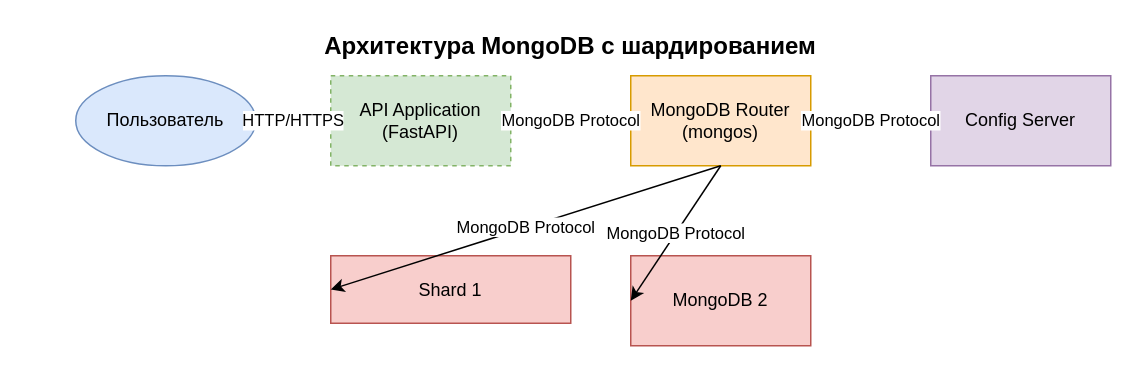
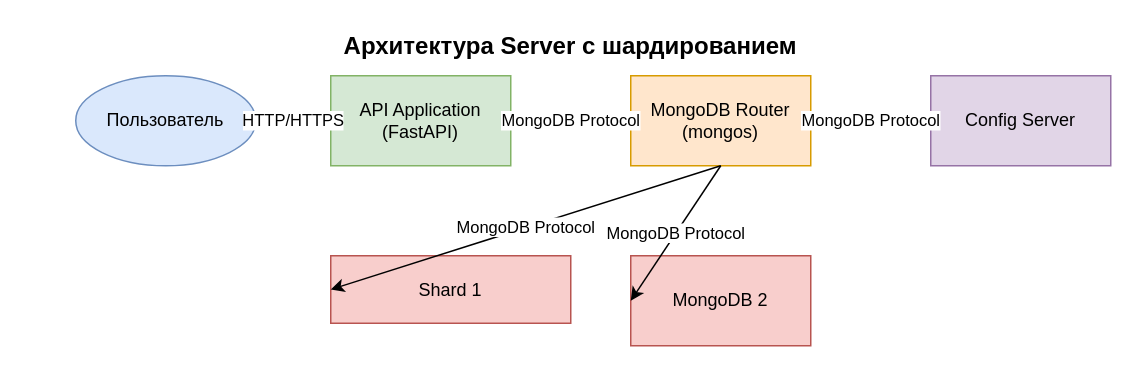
- <mxCell id="13" value="Архитектура MongoDB с шардированием" style="text;html=1;strokeColor=none;fillColor=none;align=center;verticalAlign=middle;whiteSpace=wrap;rounded=0;fontSize=16;fontStyle=1" vertex="1" parent="1"><mxGeometry x="20" y="20" width="720" height="20" as="geometry" /></mxCell>
+ <mxCell id="13" value="Архитектура Server с шардированием" style="text;html=1;strokeColor=none;fillColor=none;align=center;verticalAlign=middle;whiteSpace=wrap;rounded=0;fontSize=16;fontStyle=1" vertex="1" parent="1"><mxGeometry x="20" y="20" width="720" height="20" as="geometry" /></mxCell>
- <mxCell id="3" value="API Application&#10;(FastAPI)" style="rounded=0;whiteSpace=wrap;html=1;fillColor=#d5e8d4;strokeColor=#82b366;dashed=1;" vertex="1" parent="1"><mxGeometry x="220" y="50" width="120" height="60" as="geometry" /></mxCell>
+ <mxCell id="3" value="API Application&#10;(FastAPI)" style="rounded=0;whiteSpace=wrap;html=1;fillColor=#d5e8d4;strokeColor=#82b366;" vertex="1" parent="1"><mxGeometry x="220" y="50" width="120" height="60" as="geometry" /></mxCell>
